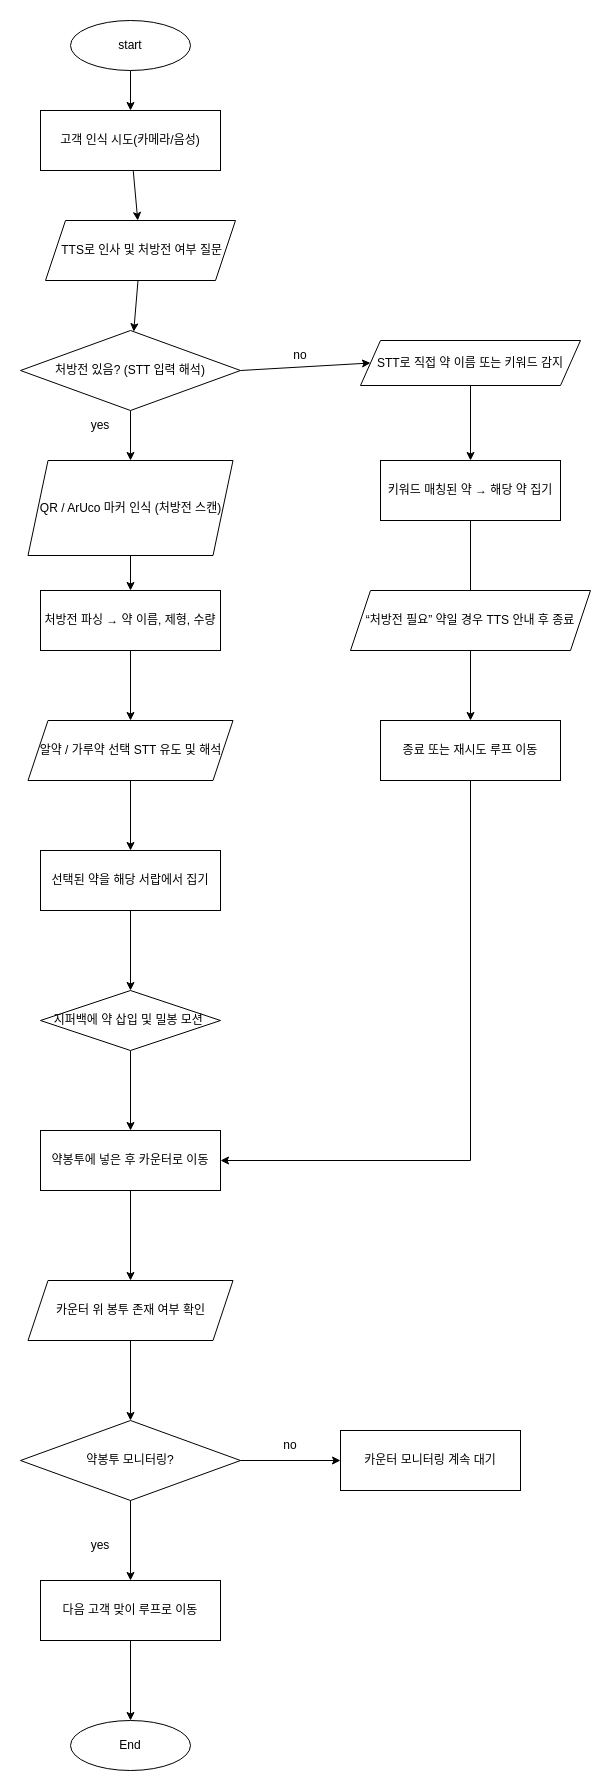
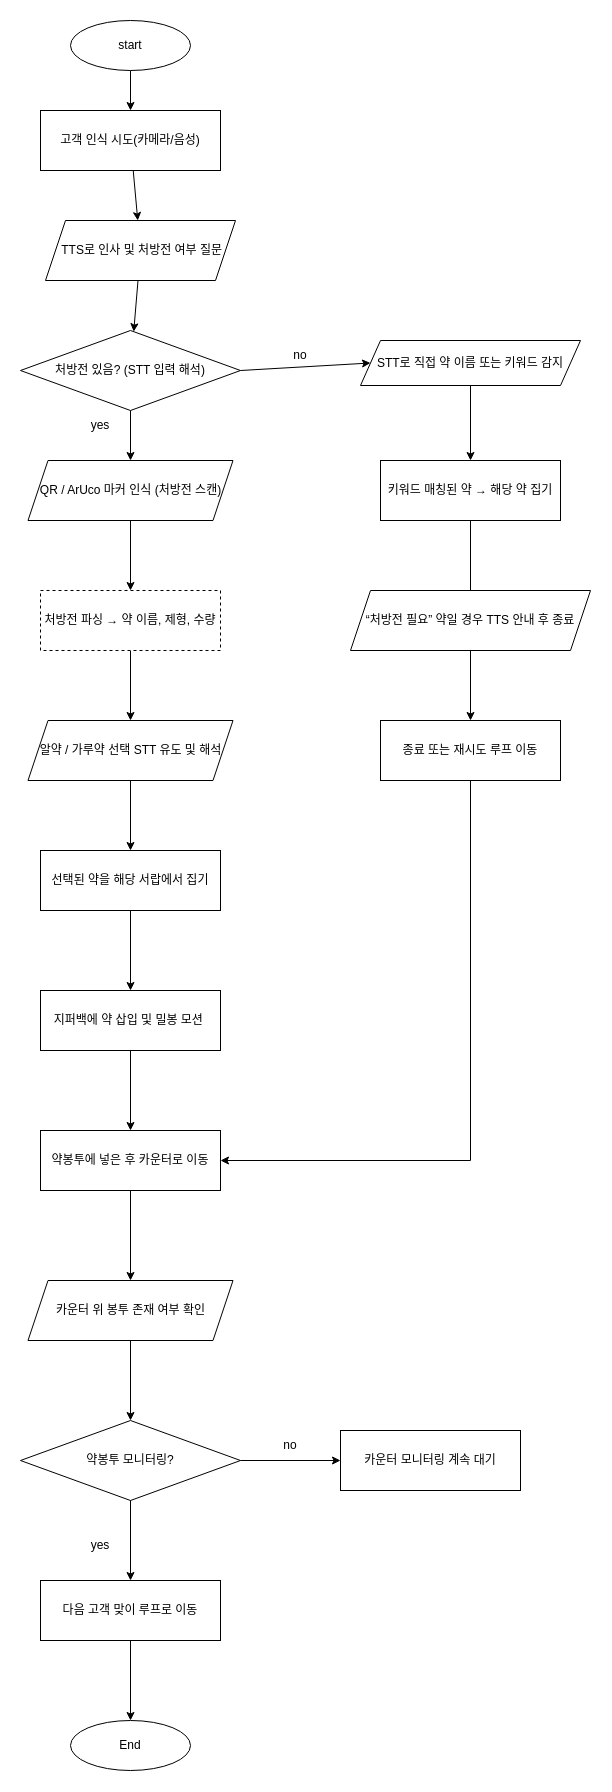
- <mxCell id="11" value="QR / ArUco 마커 인식 (처방전 스캔)" style="shape=parallelogram;perimeter=parallelogramPerimeter;whiteSpace=wrap;html=1;fixedSize=1;" vertex="1" parent="1"><mxGeometry x="27.5" y="460" width="205" height="95" as="geometry" /></mxCell>
+ <mxCell id="11" value="QR / ArUco 마커 인식 (처방전 스캔)" style="shape=parallelogram;perimeter=parallelogramPerimeter;whiteSpace=wrap;html=1;fixedSize=1;" vertex="1" parent="1"><mxGeometry x="27.5" y="460" width="205" height="60" as="geometry" /></mxCell>
- <mxCell id="13" value="처방전 파싱 → 약 이름, 제형, 수량" style="rounded=0;whiteSpace=wrap;html=1;" vertex="1" parent="1"><mxGeometry x="40" y="590" width="180" height="60" as="geometry" /></mxCell>
+ <mxCell id="13" value="처방전 파싱 → 약 이름, 제형, 수량" style="rounded=0;whiteSpace=wrap;html=1;dashed=1;" vertex="1" parent="1"><mxGeometry x="40" y="590" width="180" height="60" as="geometry" /></mxCell>
- <mxCell id="19" value="지퍼백에 약 삽입 및 밀봉 모션&amp;nbsp;" style="rhombus;whiteSpace=wrap;html=1;" vertex="1" parent="1"><mxGeometry x="40" y="990" width="180" height="60" as="geometry" /></mxCell>
+ <mxCell id="19" value="지퍼백에 약 삽입 및 밀봉 모션&amp;nbsp;" style="rounded=0;whiteSpace=wrap;html=1;" vertex="1" parent="1"><mxGeometry x="40" y="990" width="180" height="60" as="geometry" /></mxCell>
